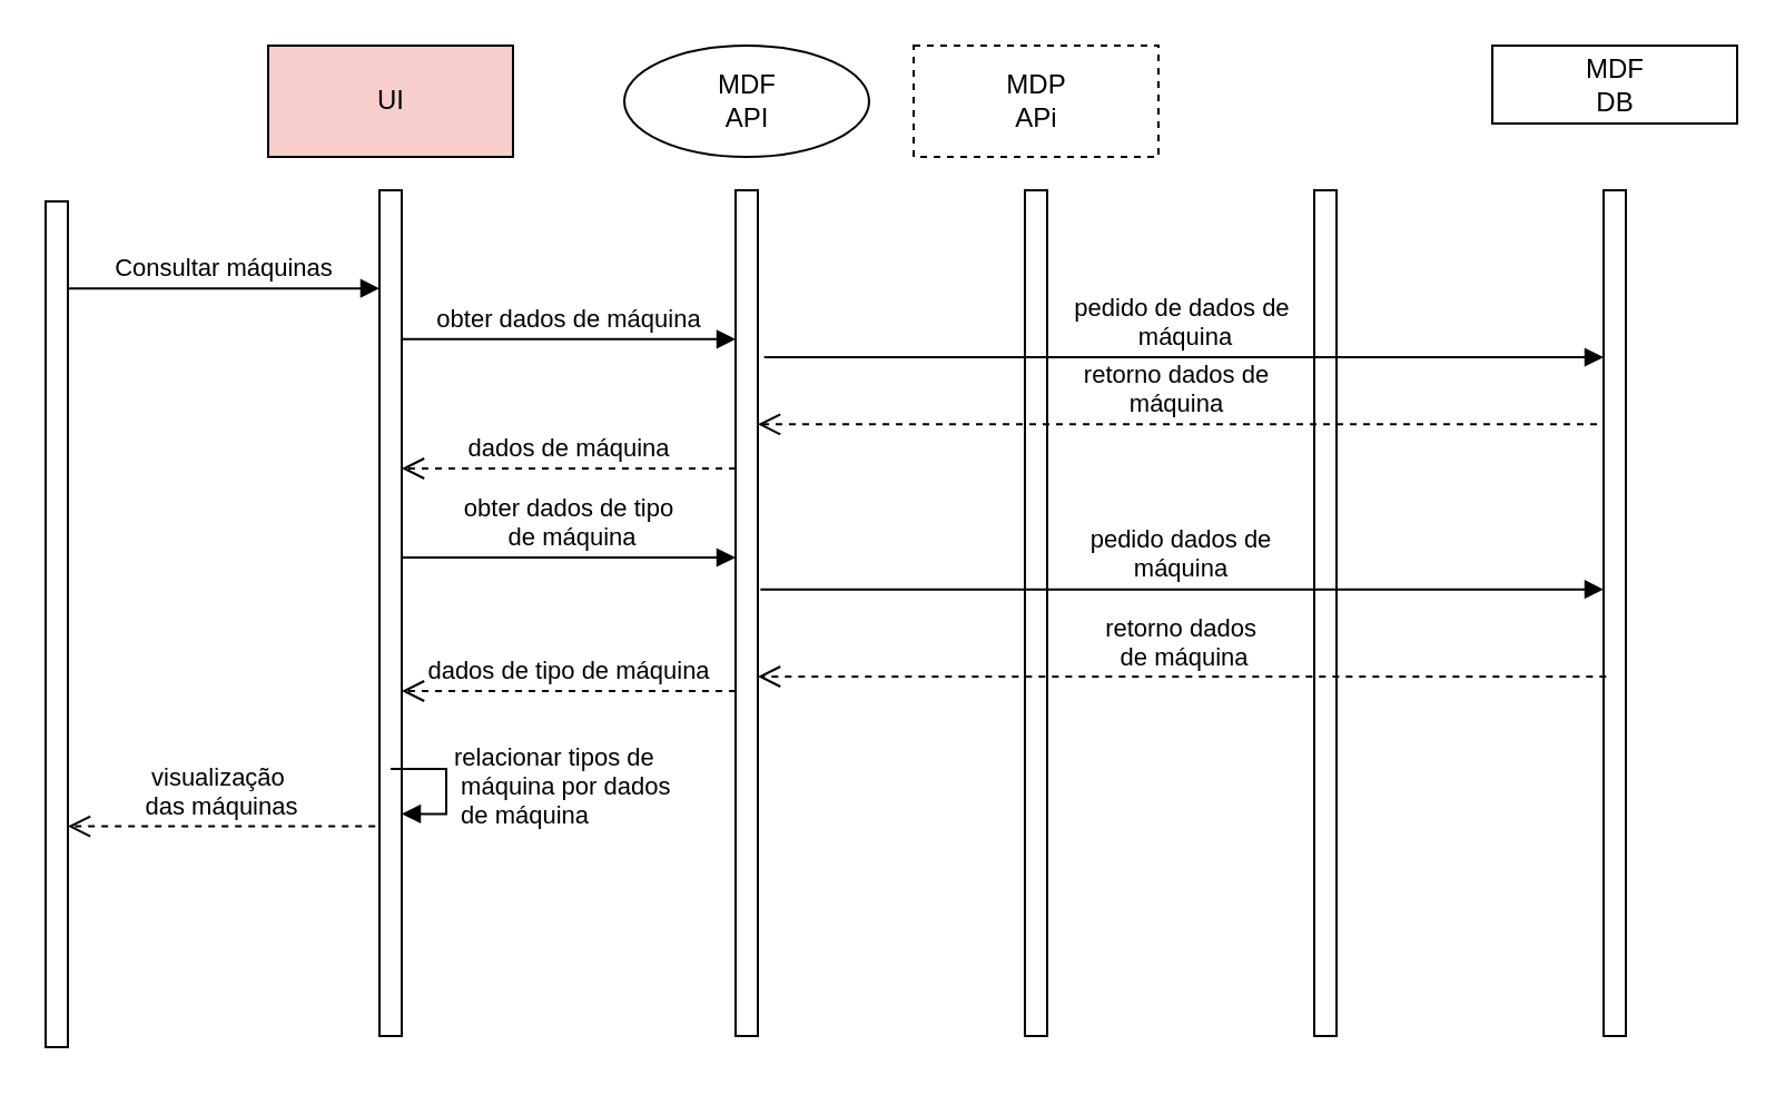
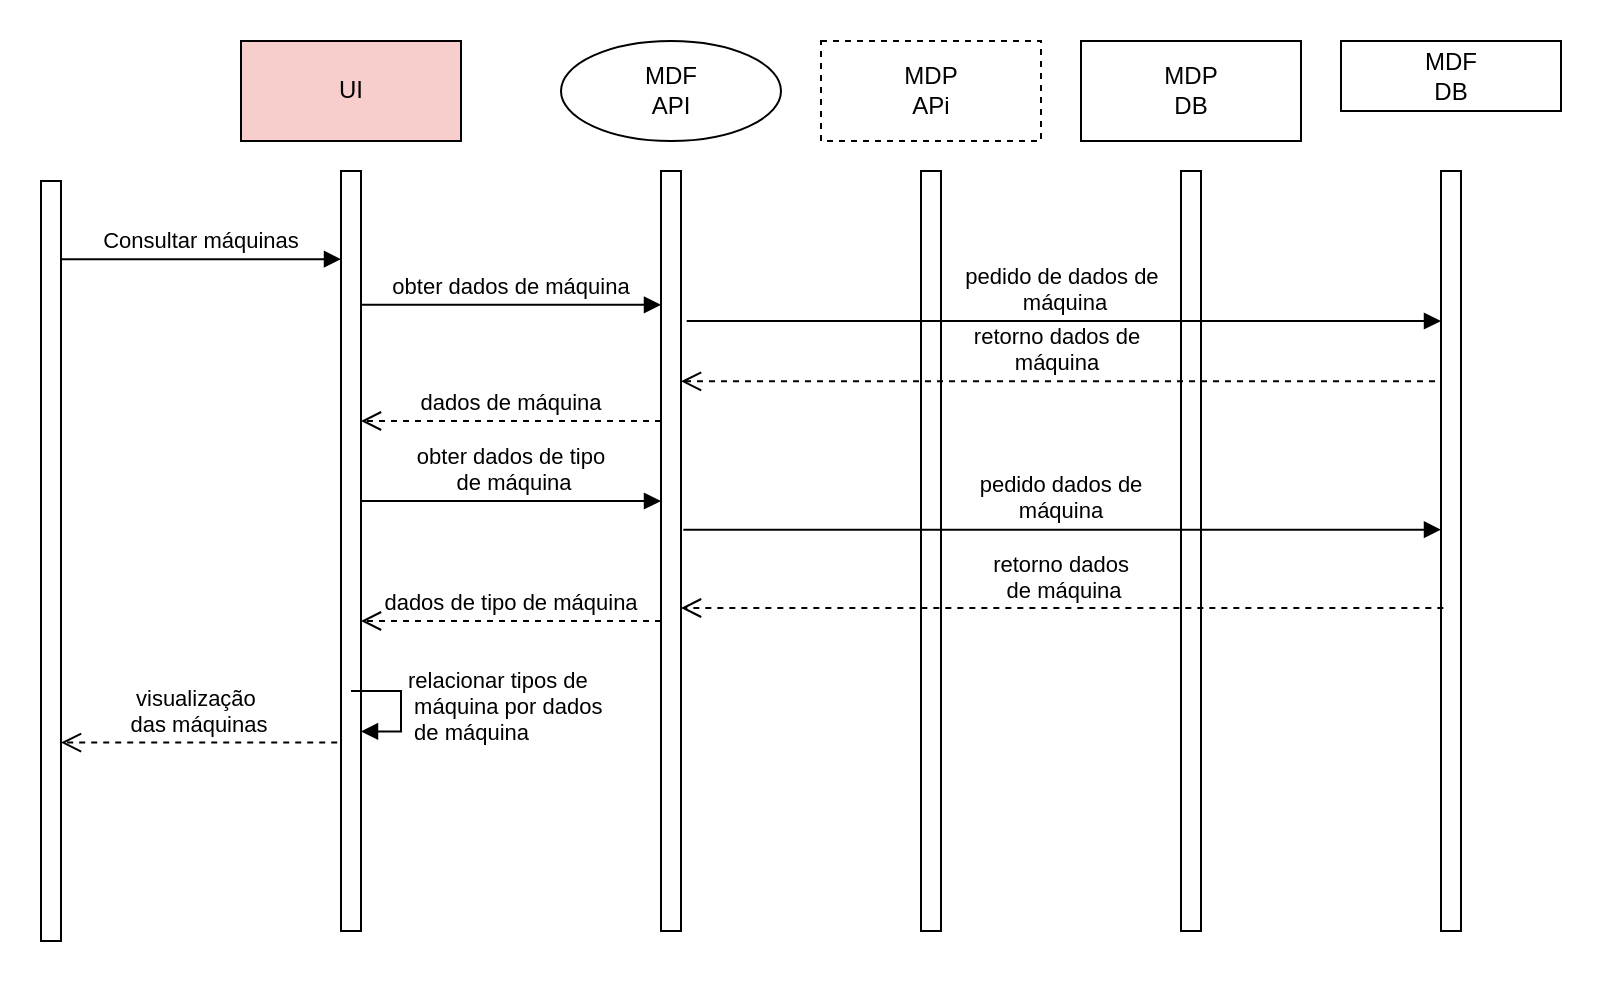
+ <mxCell id="17" value="MDP&lt;br&gt;DB" style="html=1;" vertex="1" parent="1"><mxGeometry x="540" y="20" width="110" height="50" as="geometry" /></mxCell>
